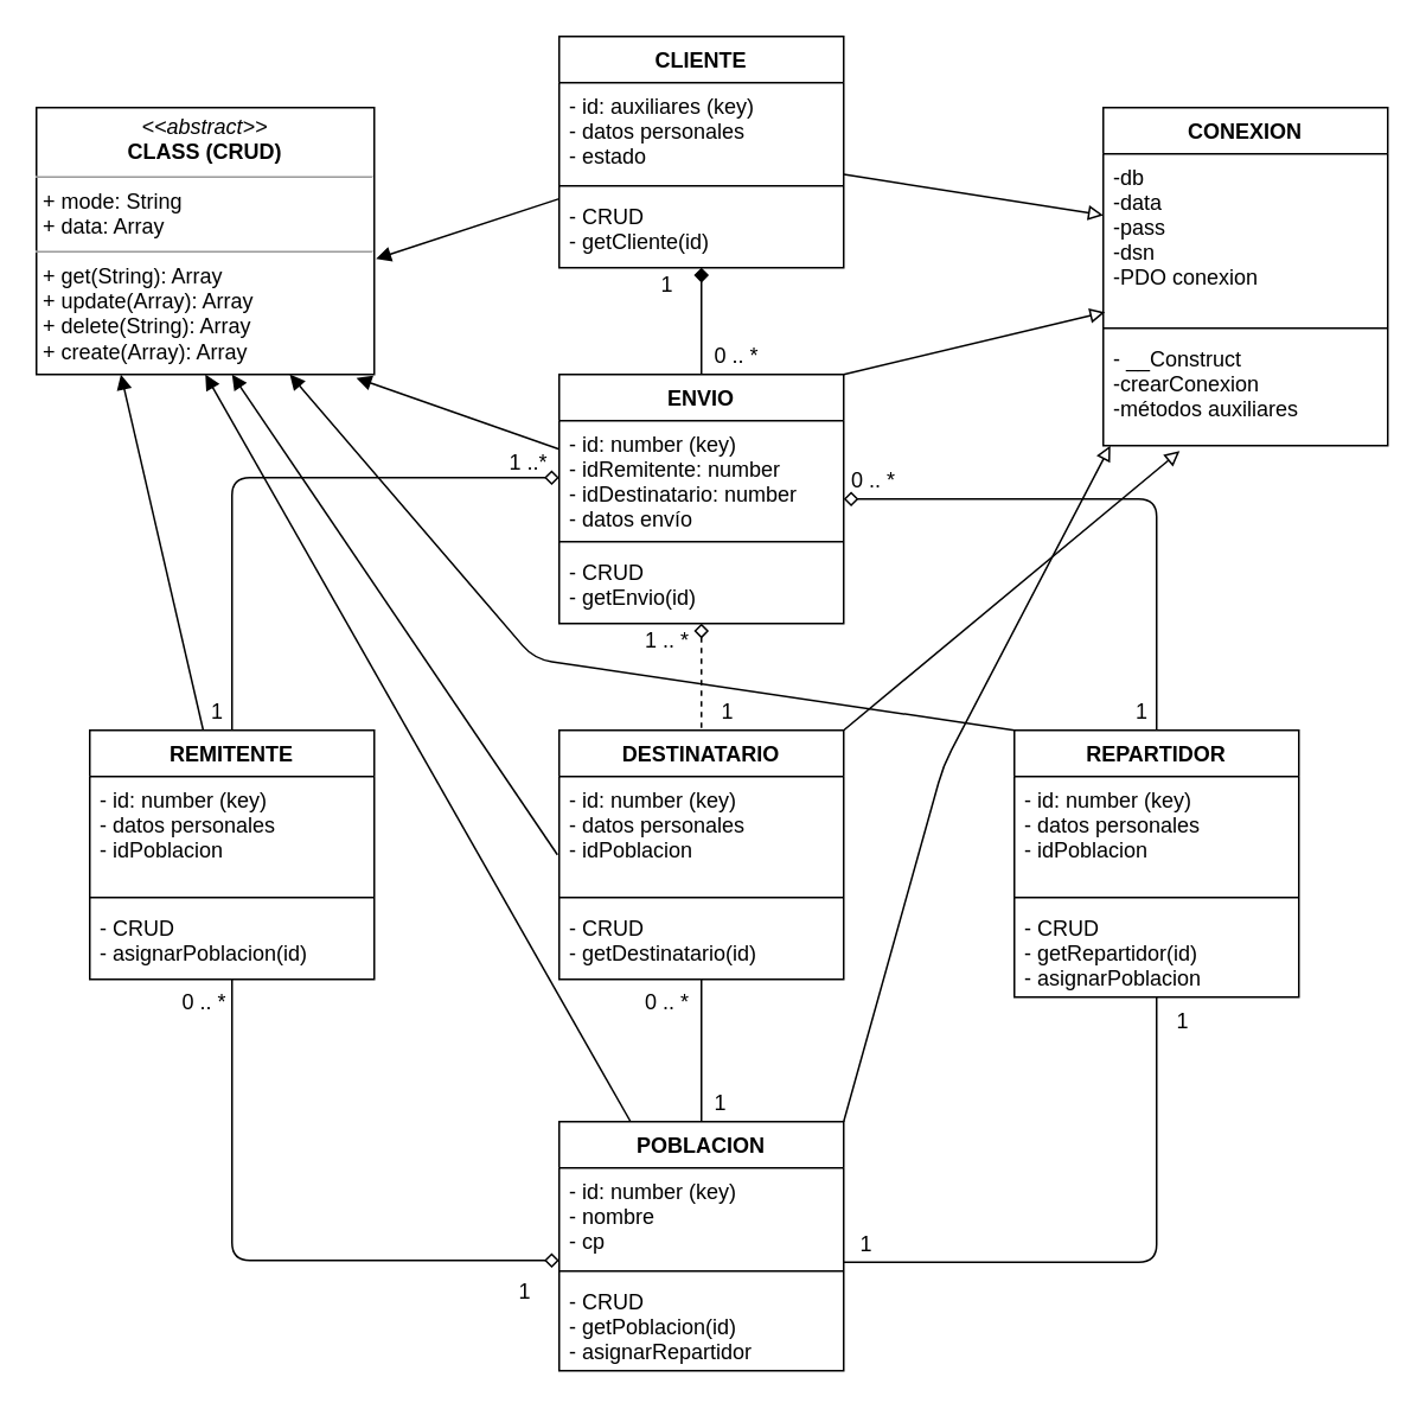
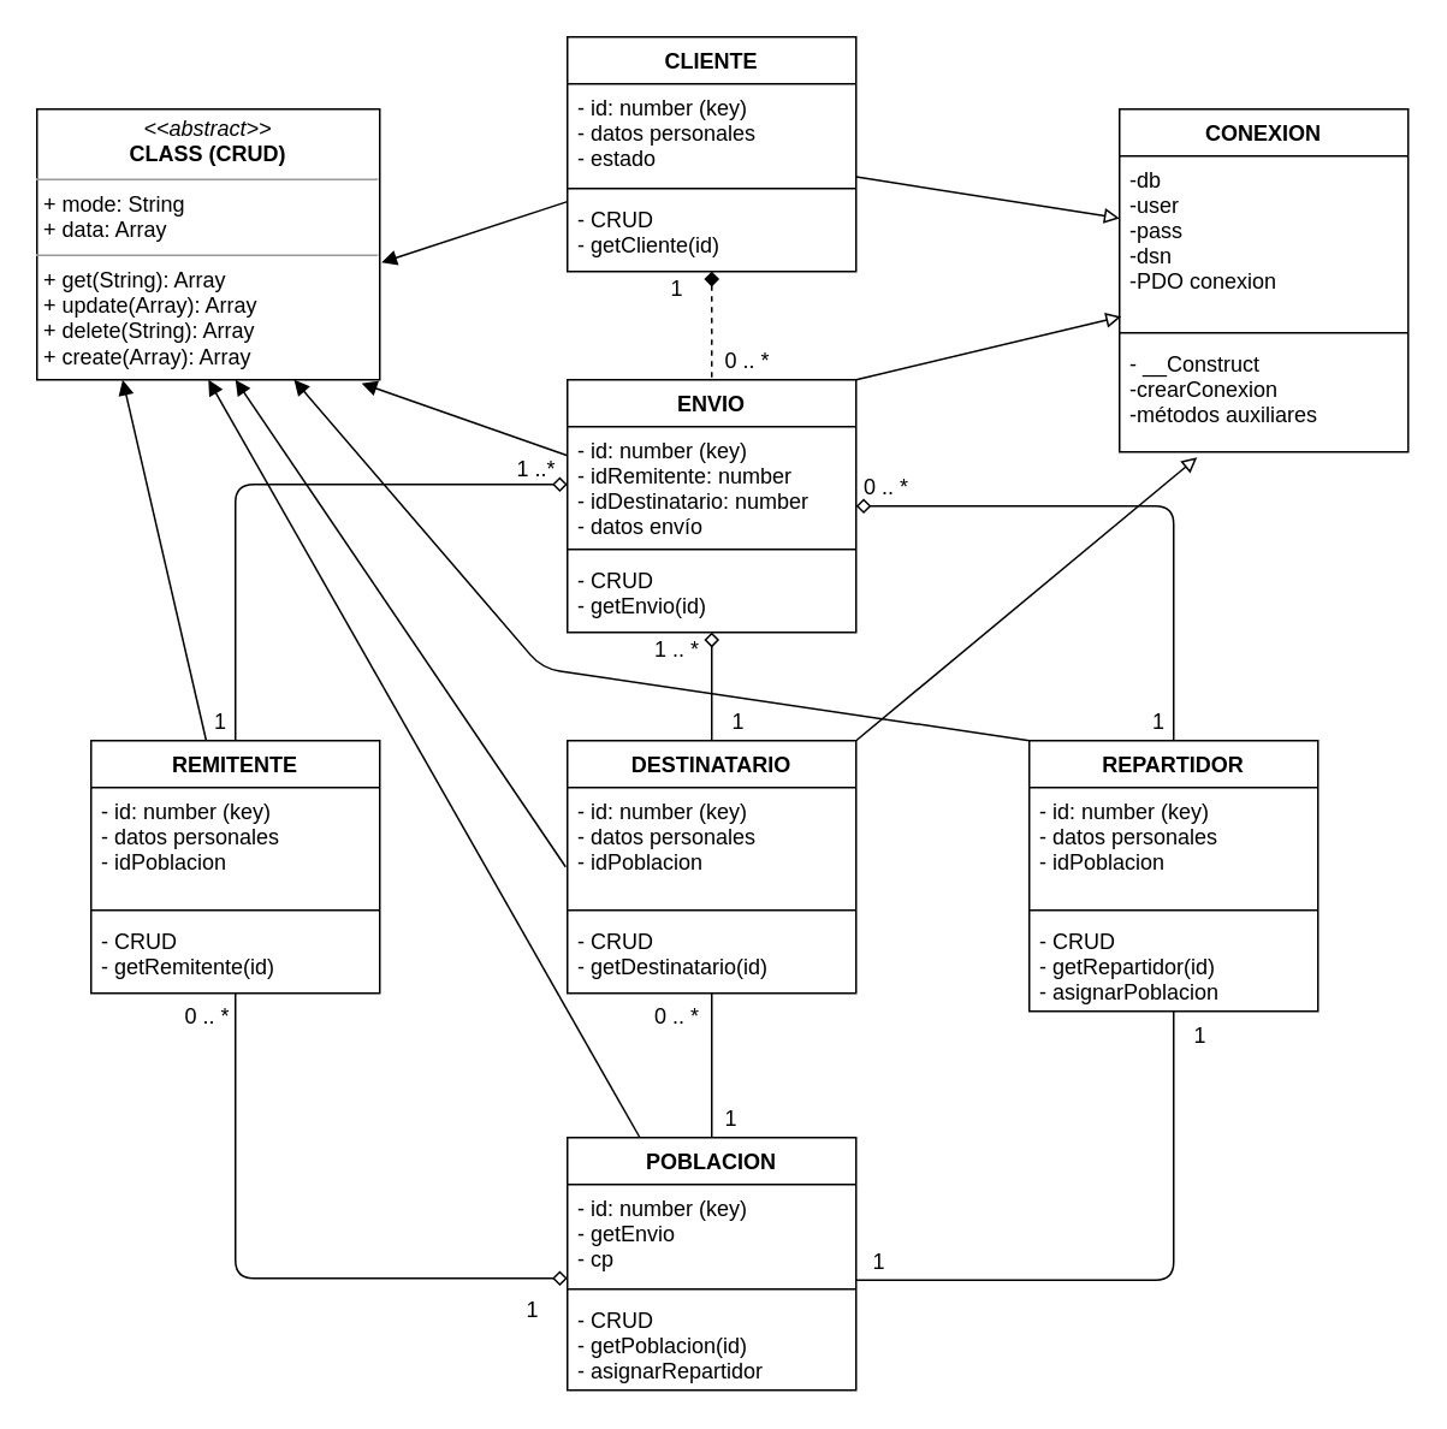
- <mxCell id="6" value="- id: auxiliares (key)&#10;- datos personales&#10;- estado&#10;&#10;" style="text;strokeColor=none;fillColor=none;align=left;verticalAlign=top;spacingLeft=4;spacingRight=4;overflow=hidden;rotatable=0;points=[[0,0.5],[1,0.5]];portConstraint=eastwest;" parent="5" vertex="1"><mxGeometry y="26" width="160" height="54" as="geometry" /></mxCell>
+ <mxCell id="6" value="- id: number (key)&#10;- datos personales&#10;- estado&#10;&#10;" style="text;strokeColor=none;fillColor=none;align=left;verticalAlign=top;spacingLeft=4;spacingRight=4;overflow=hidden;rotatable=0;points=[[0,0.5],[1,0.5]];portConstraint=eastwest;" parent="5" vertex="1"><mxGeometry y="26" width="160" height="54" as="geometry" /></mxCell>
- <mxCell id="59" value="-db&#10;-data&#10;-pass&#10;-dsn&#10;-PDO conexion&#10;" style="text;strokeColor=none;fillColor=none;align=left;verticalAlign=top;spacingLeft=4;spacingRight=4;overflow=hidden;rotatable=0;points=[[0,0.5],[1,0.5]];portConstraint=eastwest;" vertex="1" parent="58"><mxGeometry y="26" width="160" height="94" as="geometry" /></mxCell>
+ <mxCell id="59" value="-db&#10;-user&#10;-pass&#10;-dsn&#10;-PDO conexion&#10;" style="text;strokeColor=none;fillColor=none;align=left;verticalAlign=top;spacingLeft=4;spacingRight=4;overflow=hidden;rotatable=0;points=[[0,0.5],[1,0.5]];portConstraint=eastwest;" vertex="1" parent="58"><mxGeometry y="26" width="160" height="94" as="geometry" /></mxCell>
- <mxCell id="2" style="edgeStyle=none;html=1;entryX=0.5;entryY=0;entryDx=0;entryDy=0;endArrow=none;endFill=0;startArrow=diamond;startFill=1;" parent="1" source="5" target="19" edge="1"><mxGeometry relative="1" as="geometry" /></mxCell>
+ <mxCell id="2" style="edgeStyle=none;html=1;entryX=0.5;entryY=0;entryDx=0;entryDy=0;endArrow=none;endFill=0;startArrow=diamond;startFill=1;dashed=1;" parent="1" source="5" target="19" edge="1"><mxGeometry relative="1" as="geometry" /></mxCell>
- <mxCell id="15" style="edgeStyle=none;html=1;entryX=0.5;entryY=0;entryDx=0;entryDy=0;endArrow=none;endFill=0;startArrow=diamond;startFill=0;dashed=1;" parent="1" source="19" target="38" edge="1"><mxGeometry relative="1" as="geometry" /></mxCell>
+ <mxCell id="15" style="edgeStyle=none;html=1;entryX=0.5;entryY=0;entryDx=0;entryDy=0;endArrow=none;endFill=0;startArrow=diamond;startFill=0;" parent="1" source="19" target="38" edge="1"><mxGeometry relative="1" as="geometry" /></mxCell>
- <mxCell id="10" style="edgeStyle=none;html=1;exitX=1;exitY=0;exitDx=0;exitDy=0;entryX=0.025;entryY=1;entryDx=0;entryDy=0;entryPerimeter=0;endArrow=block;endFill=0;" edge="1" parent="1" source="11" target="61"><mxGeometry relative="1" as="geometry"><Array as="points"><mxPoint x="530" y="430" /></Array></mxGeometry></mxCell>
- <mxCell id="34" value="- CRUD&#10;- asignarPoblacion(id)&#10;" style="text;strokeColor=none;fillColor=none;align=left;verticalAlign=top;spacingLeft=4;spacingRight=4;overflow=hidden;rotatable=0;points=[[0,0.5],[1,0.5]];portConstraint=eastwest;" parent="31" vertex="1"><mxGeometry y="98" width="160" height="42" as="geometry" /></mxCell>
+ <mxCell id="34" value="- CRUD&#10;- getRemitente(id)&#10;" style="text;strokeColor=none;fillColor=none;align=left;verticalAlign=top;spacingLeft=4;spacingRight=4;overflow=hidden;rotatable=0;points=[[0,0.5],[1,0.5]];portConstraint=eastwest;" parent="31" vertex="1"><mxGeometry y="98" width="160" height="42" as="geometry" /></mxCell>
- <mxCell id="12" value="- id: number (key)&#10;- nombre&#10;- cp&#10;&#10;&#10;" style="text;strokeColor=none;fillColor=none;align=left;verticalAlign=top;spacingLeft=4;spacingRight=4;overflow=hidden;rotatable=0;points=[[0,0.5],[1,0.5]];portConstraint=eastwest;" parent="11" vertex="1"><mxGeometry y="26" width="160" height="54" as="geometry" /></mxCell>
+ <mxCell id="12" value="- id: number (key)&#10;- getEnvio&#10;- cp&#10;&#10;&#10;" style="text;strokeColor=none;fillColor=none;align=left;verticalAlign=top;spacingLeft=4;spacingRight=4;overflow=hidden;rotatable=0;points=[[0,0.5],[1,0.5]];portConstraint=eastwest;" parent="11" vertex="1"><mxGeometry y="26" width="160" height="54" as="geometry" /></mxCell>
